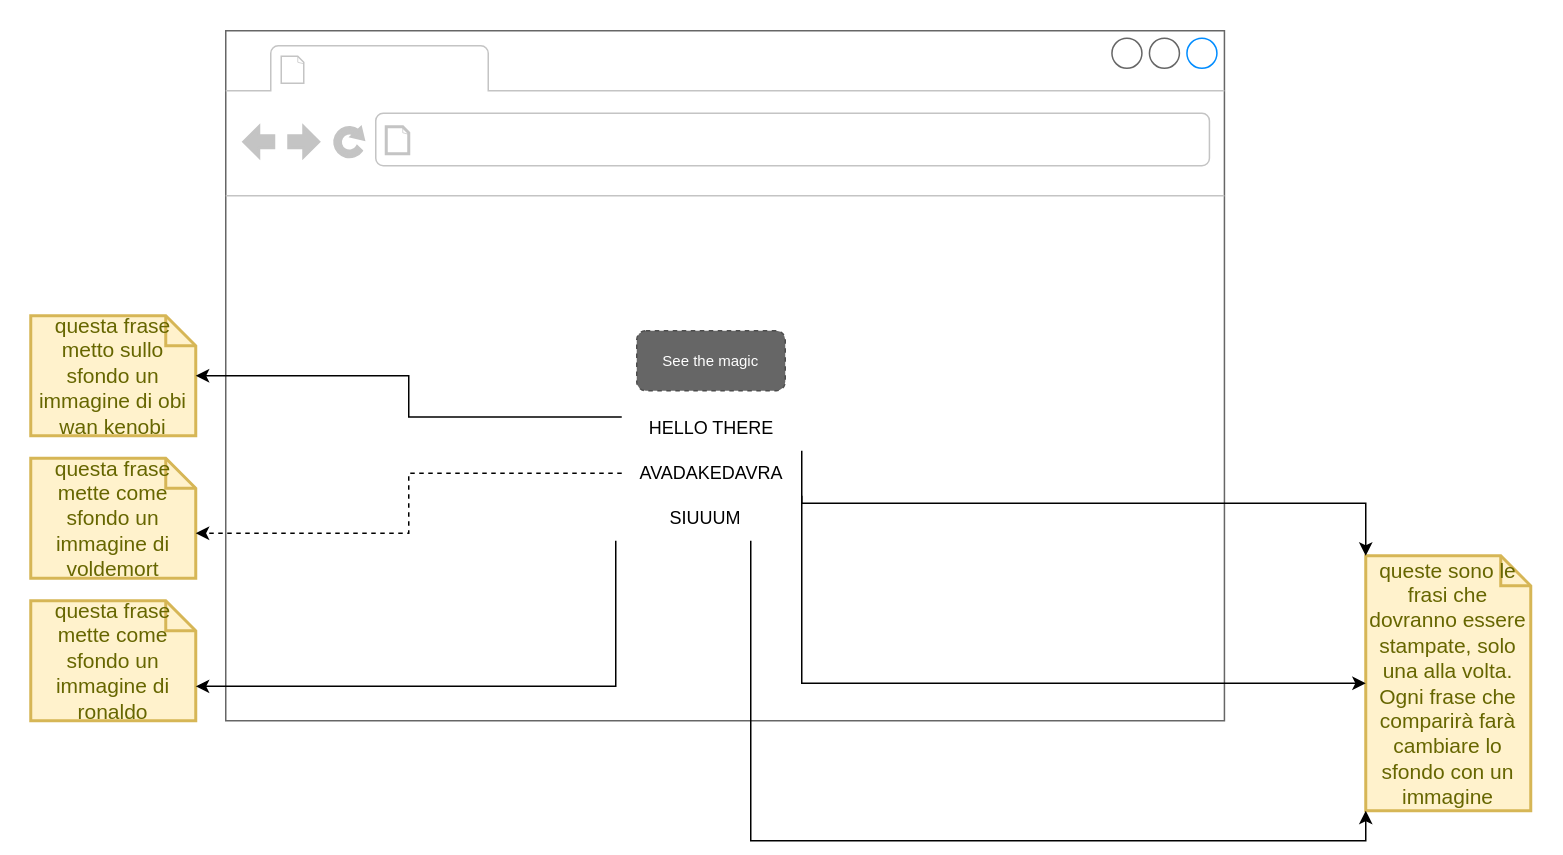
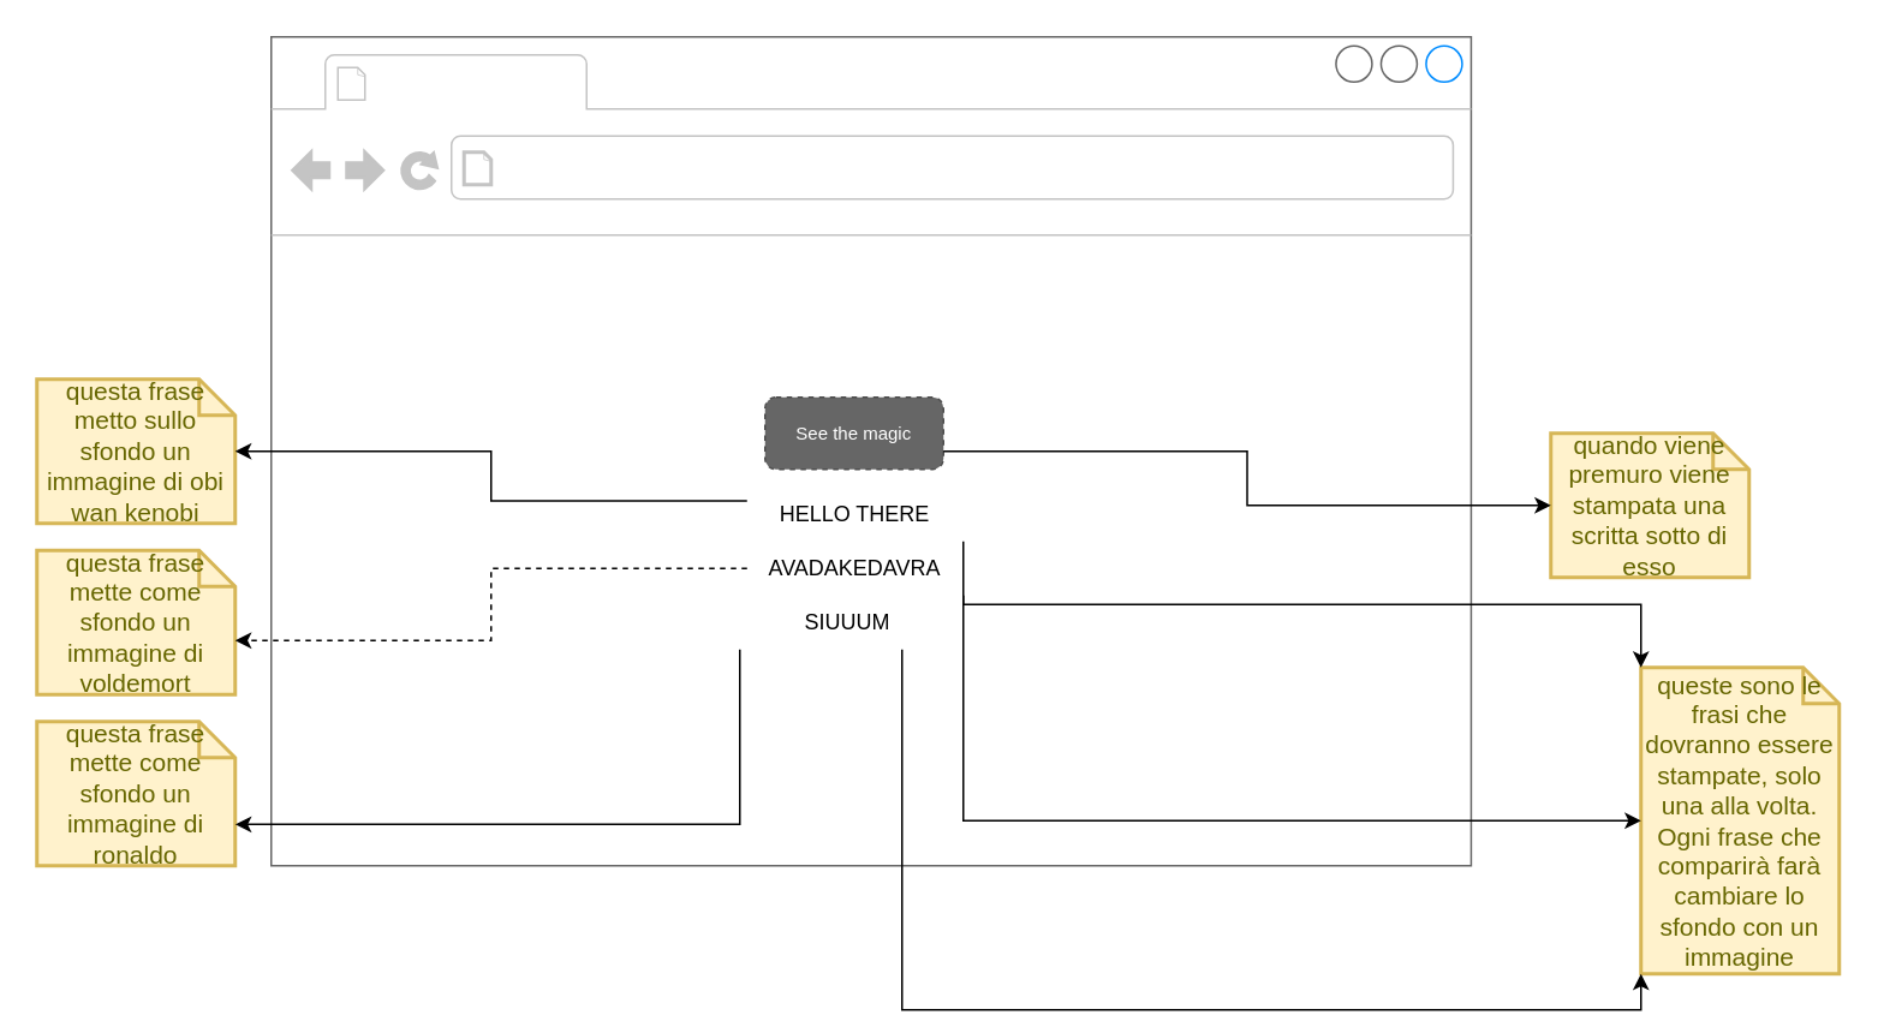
+ <mxCell id="8" style="edgeStyle=orthogonalEdgeStyle;rounded=0;orthogonalLoop=1;jettySize=auto;html=1;exitX=1;exitY=0.75;exitDx=0;exitDy=0;entryX=0;entryY=0.5;entryDx=0;entryDy=0;entryPerimeter=0;" parent="1" source="3" target="7" edge="1"><mxGeometry relative="1" as="geometry" /></mxCell>
+ <mxCell id="7" value="quando viene premuro viene stampata una scritta sotto di esso" style="shape=note;strokeWidth=2;fontSize=14;size=20;whiteSpace=wrap;html=1;fillColor=#fff2cc;strokeColor=#d6b656;fontColor=#666600;" parent="1" vertex="1"><mxGeometry x="860" y="240" width="110.0" height="80" as="geometry" /></mxCell>
